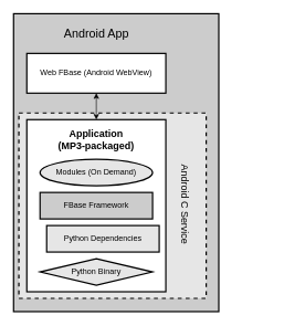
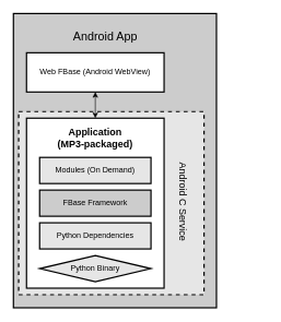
- <mxCell id="4" value="&lt;font style=&quot;font-size: 18px&quot;&gt;Android App&lt;/font&gt;" style="text;html=1;strokeColor=none;fillColor=none;align=center;verticalAlign=middle;whiteSpace=wrap;rounded=0;" parent="1" vertex="1"><mxGeometry x="27.5" y="40" width="235" height="20" as="geometry" /></mxCell>
+ <mxCell id="4" value="&lt;font style=&quot;font-size: 18px&quot;&gt;Android App&lt;/font&gt;" style="text;html=1;strokeColor=none;fillColor=none;align=center;verticalAlign=middle;whiteSpace=wrap;rounded=0;" parent="1" vertex="1"><mxGeometry x="42.5" y="45" width="235" height="20" as="geometry" /></mxCell>
- <mxCell id="11" value="Modules (On Demand)" style="ellipse;whiteSpace=wrap;html=1;strokeWidth=2;fillColor=#E6E6E6;" parent="1" vertex="1"><mxGeometry x="60" y="240" width="170" height="40" as="geometry" /></mxCell>
+ <mxCell id="11" value="Modules (On Demand)" style="rounded=0;whiteSpace=wrap;html=1;strokeWidth=2;fillColor=#E6E6E6;" parent="1" vertex="1"><mxGeometry x="60" y="240" width="170" height="40" as="geometry" /></mxCell>
- <mxCell id="9" value="Python Dependencies" style="rounded=0;whiteSpace=wrap;html=1;strokeWidth=2;fillColor=#E6E6E6;" parent="1" vertex="1"><mxGeometry x="70" y="340" width="170" height="40" as="geometry" /></mxCell>
+ <mxCell id="9" value="Python Dependencies" style="rounded=0;whiteSpace=wrap;html=1;strokeWidth=2;fillColor=#E6E6E6;" parent="1" vertex="1"><mxGeometry x="60" y="340" width="170" height="40" as="geometry" /></mxCell>
